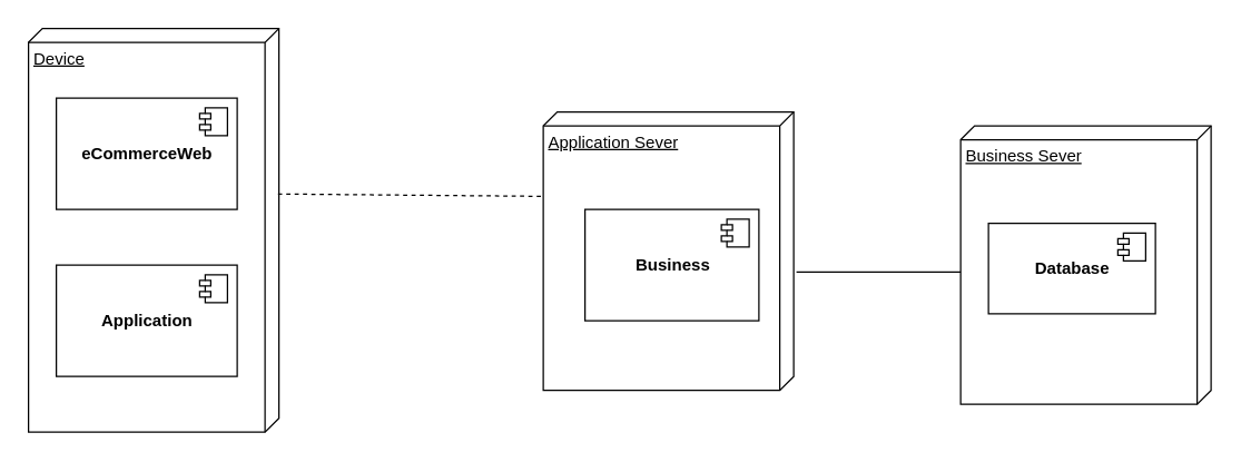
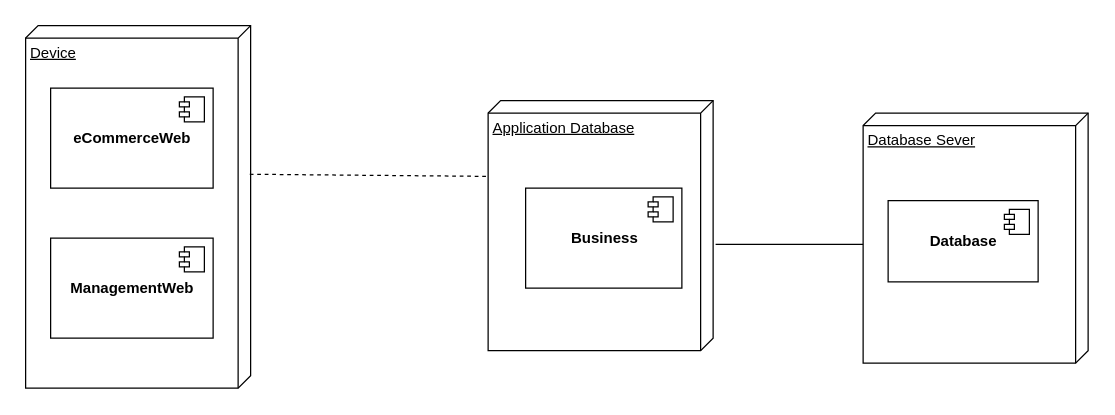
- <mxCell id="7" value="Application Sever" style="verticalAlign=top;align=left;spacingTop=8;spacingLeft=2;spacingRight=12;shape=cube;size=10;direction=south;fontStyle=4;html=1;" parent="1" vertex="1"><mxGeometry x="390" y="80" width="180" height="200" as="geometry" /></mxCell>
+ <mxCell id="7" value="Application Database" style="verticalAlign=top;align=left;spacingTop=8;spacingLeft=2;spacingRight=12;shape=cube;size=10;direction=south;fontStyle=4;html=1;" parent="1" vertex="1"><mxGeometry x="390" y="80" width="180" height="200" as="geometry" /></mxCell>
- <mxCell id="10" value="Business Sever" style="verticalAlign=top;align=left;spacingTop=8;spacingLeft=2;spacingRight=12;shape=cube;size=10;direction=south;fontStyle=4;html=1;" parent="1" vertex="1"><mxGeometry x="690" y="90" width="180" height="200" as="geometry" /></mxCell>
+ <mxCell id="10" value="Database Sever" style="verticalAlign=top;align=left;spacingTop=8;spacingLeft=2;spacingRight=12;shape=cube;size=10;direction=south;fontStyle=4;html=1;" parent="1" vertex="1"><mxGeometry x="690" y="90" width="180" height="200" as="geometry" /></mxCell>
- <mxCell id="5" value="&lt;b&gt;Application&lt;/b&gt;" style="html=1;dropTarget=0;" parent="1" vertex="1"><mxGeometry x="40" y="190" width="130" height="80" as="geometry" /></mxCell>
+ <mxCell id="5" value="&lt;b&gt;ManagementWeb&lt;/b&gt;" style="html=1;dropTarget=0;" parent="1" vertex="1"><mxGeometry x="40" y="190" width="130" height="80" as="geometry" /></mxCell>
